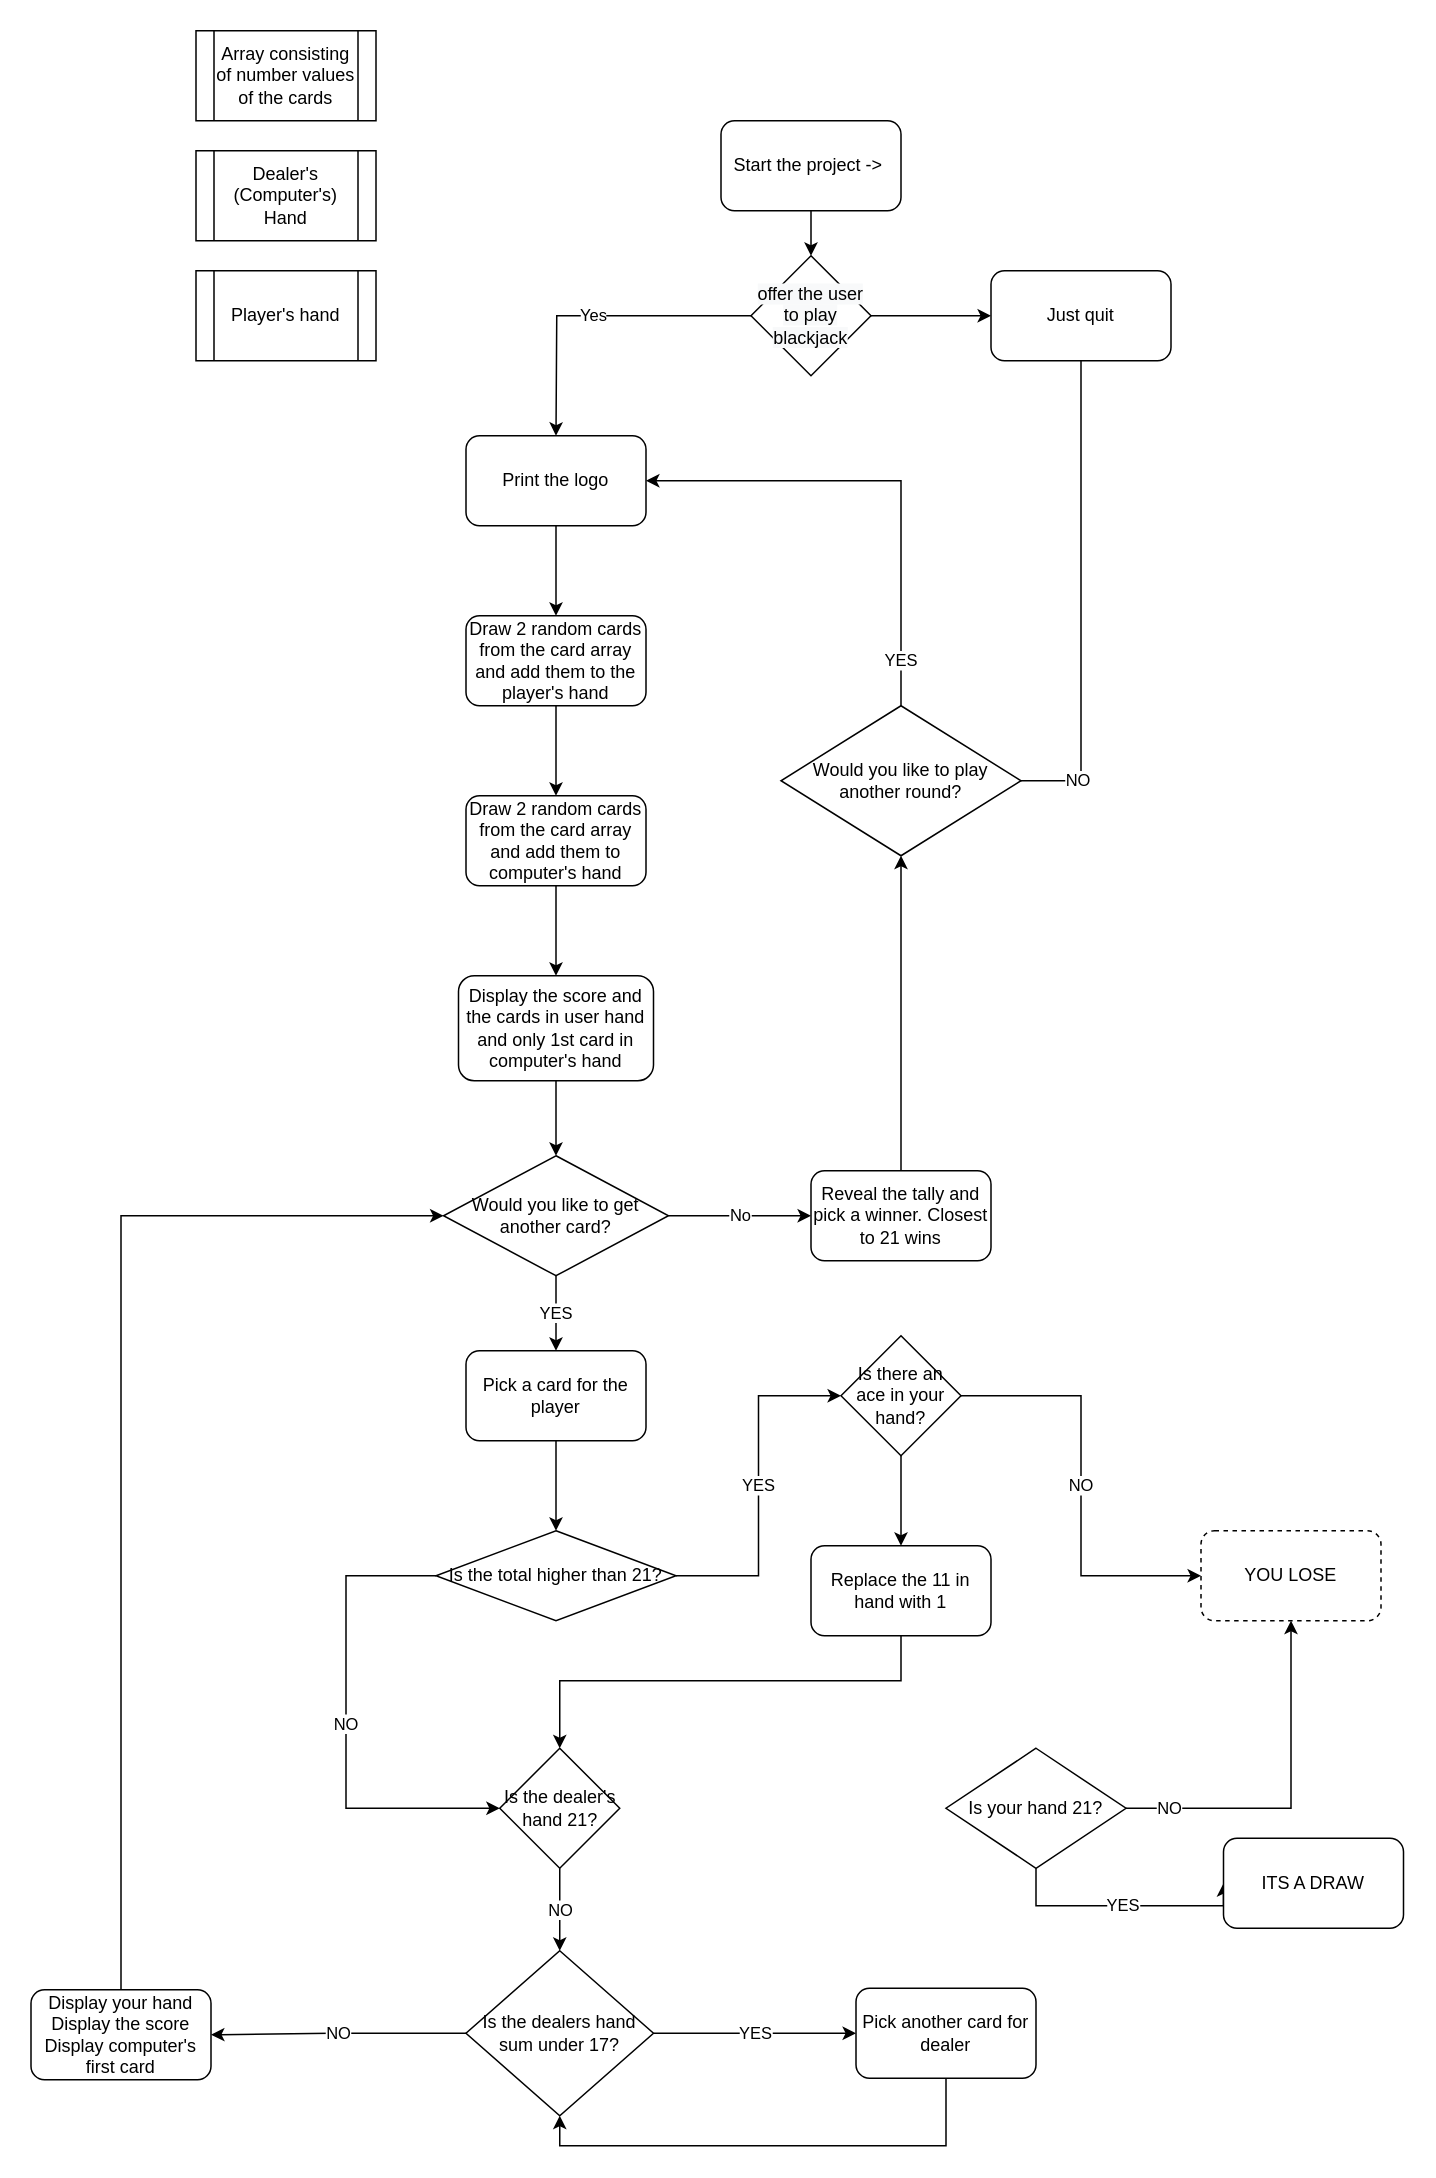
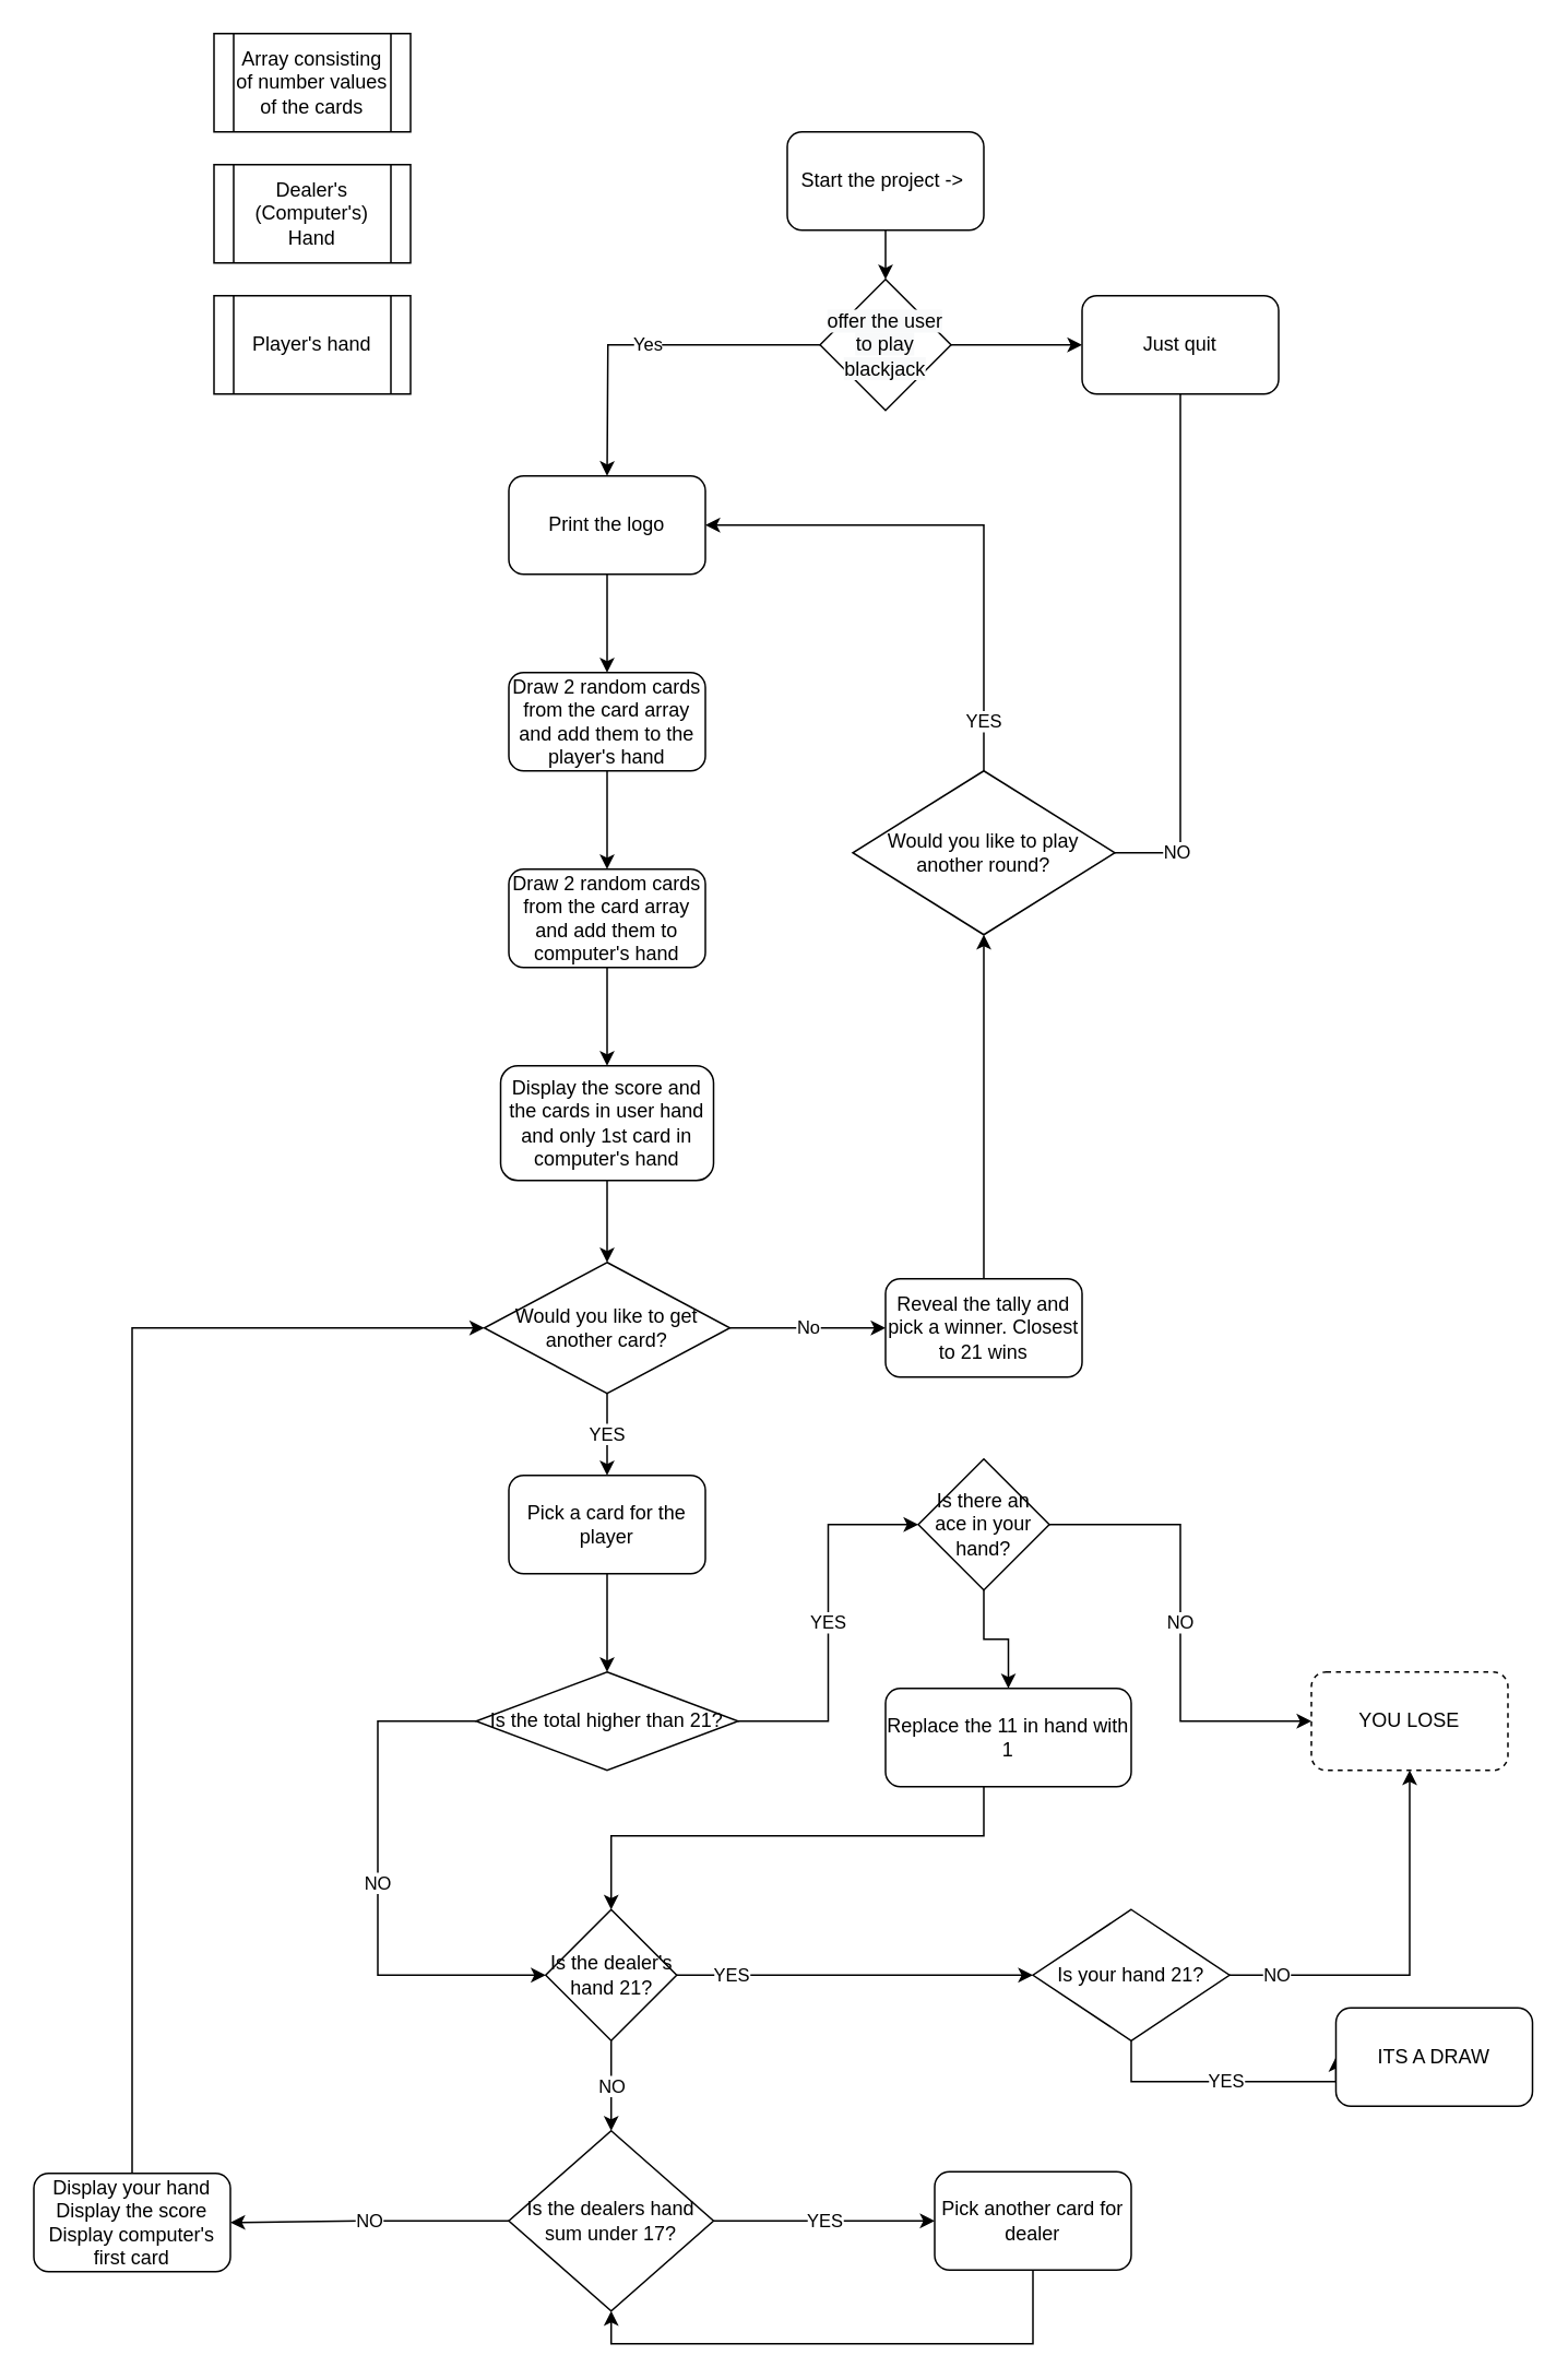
- <mxCell id="45" value="Replace the 11 in hand with 1" style="rounded=1;whiteSpace=wrap;html=1;" vertex="1" parent="1"><mxGeometry x="540" y="1030" width="120" height="60" as="geometry" /></mxCell>
+ <mxCell id="45" value="Replace the 11 in hand with 1" style="rounded=1;whiteSpace=wrap;html=1;" vertex="1" parent="1"><mxGeometry x="540" y="1030" width="150" height="60" as="geometry" /></mxCell>
+ <mxCell id="38" value="YES" style="edgeStyle=orthogonalEdgeStyle;rounded=0;orthogonalLoop=1;jettySize=auto;html=1;entryX=0;entryY=0.5;entryDx=0;entryDy=0;" edge="1" parent="1" source="40" target="48"><mxGeometry x="-0.696" relative="1" as="geometry"><mxPoint x="570" y="1205" as="targetPoint" /><mxPoint as="offset" /></mxGeometry></mxCell>
